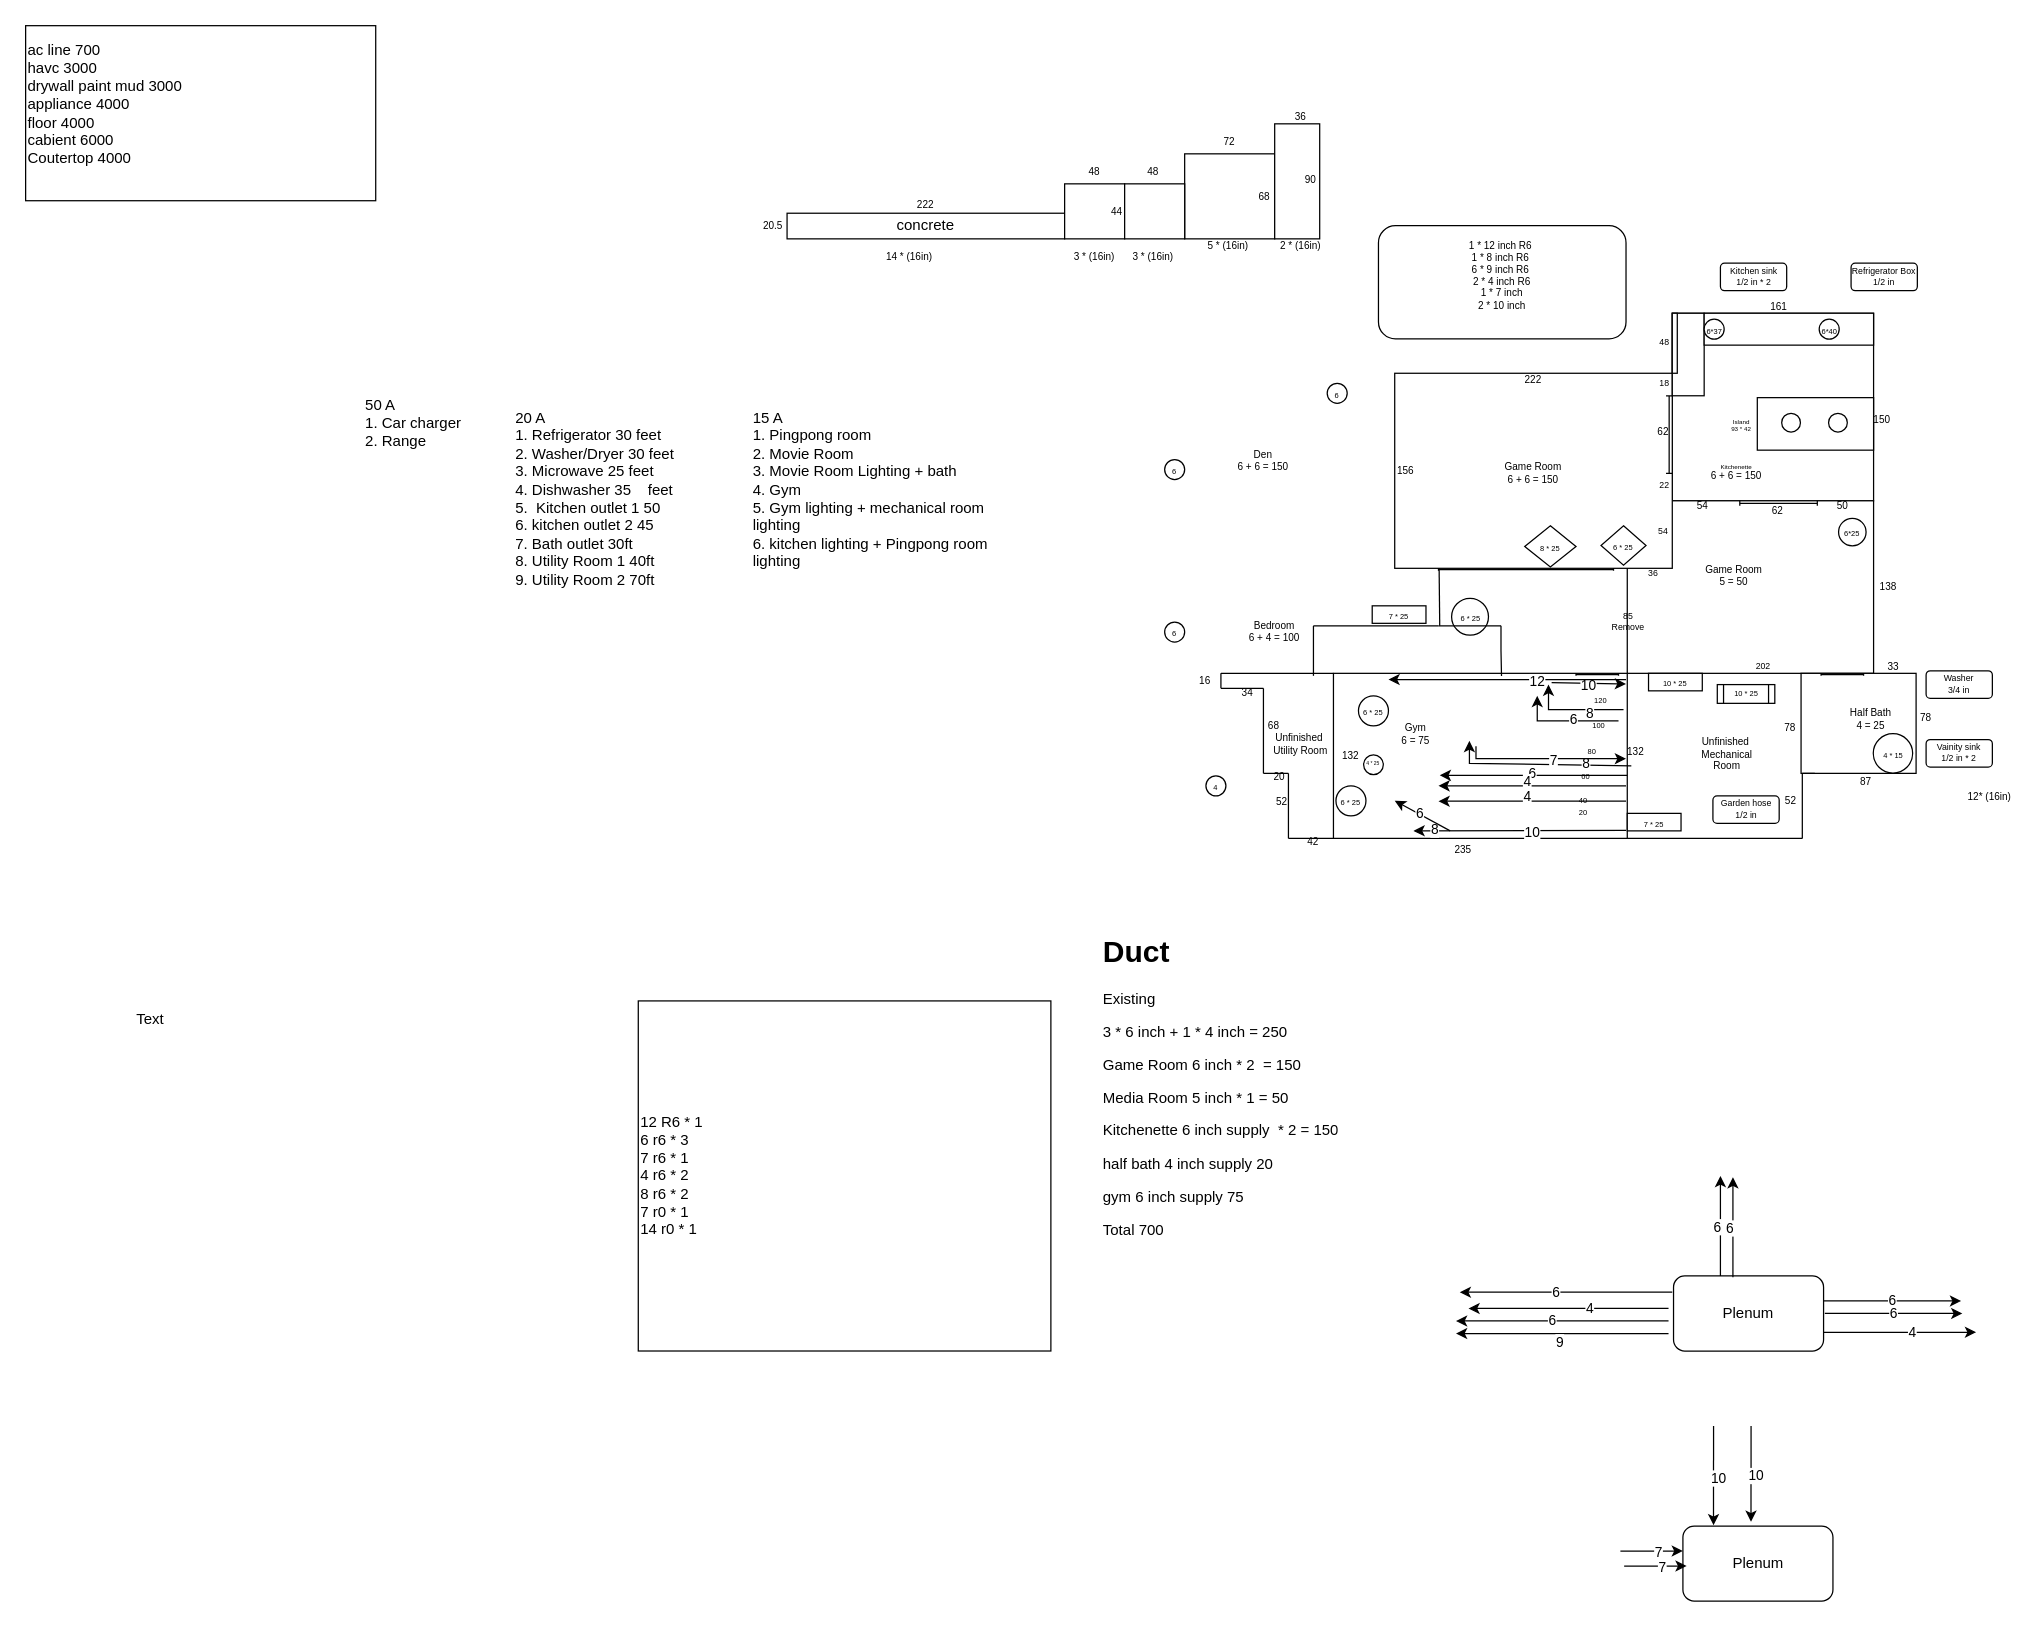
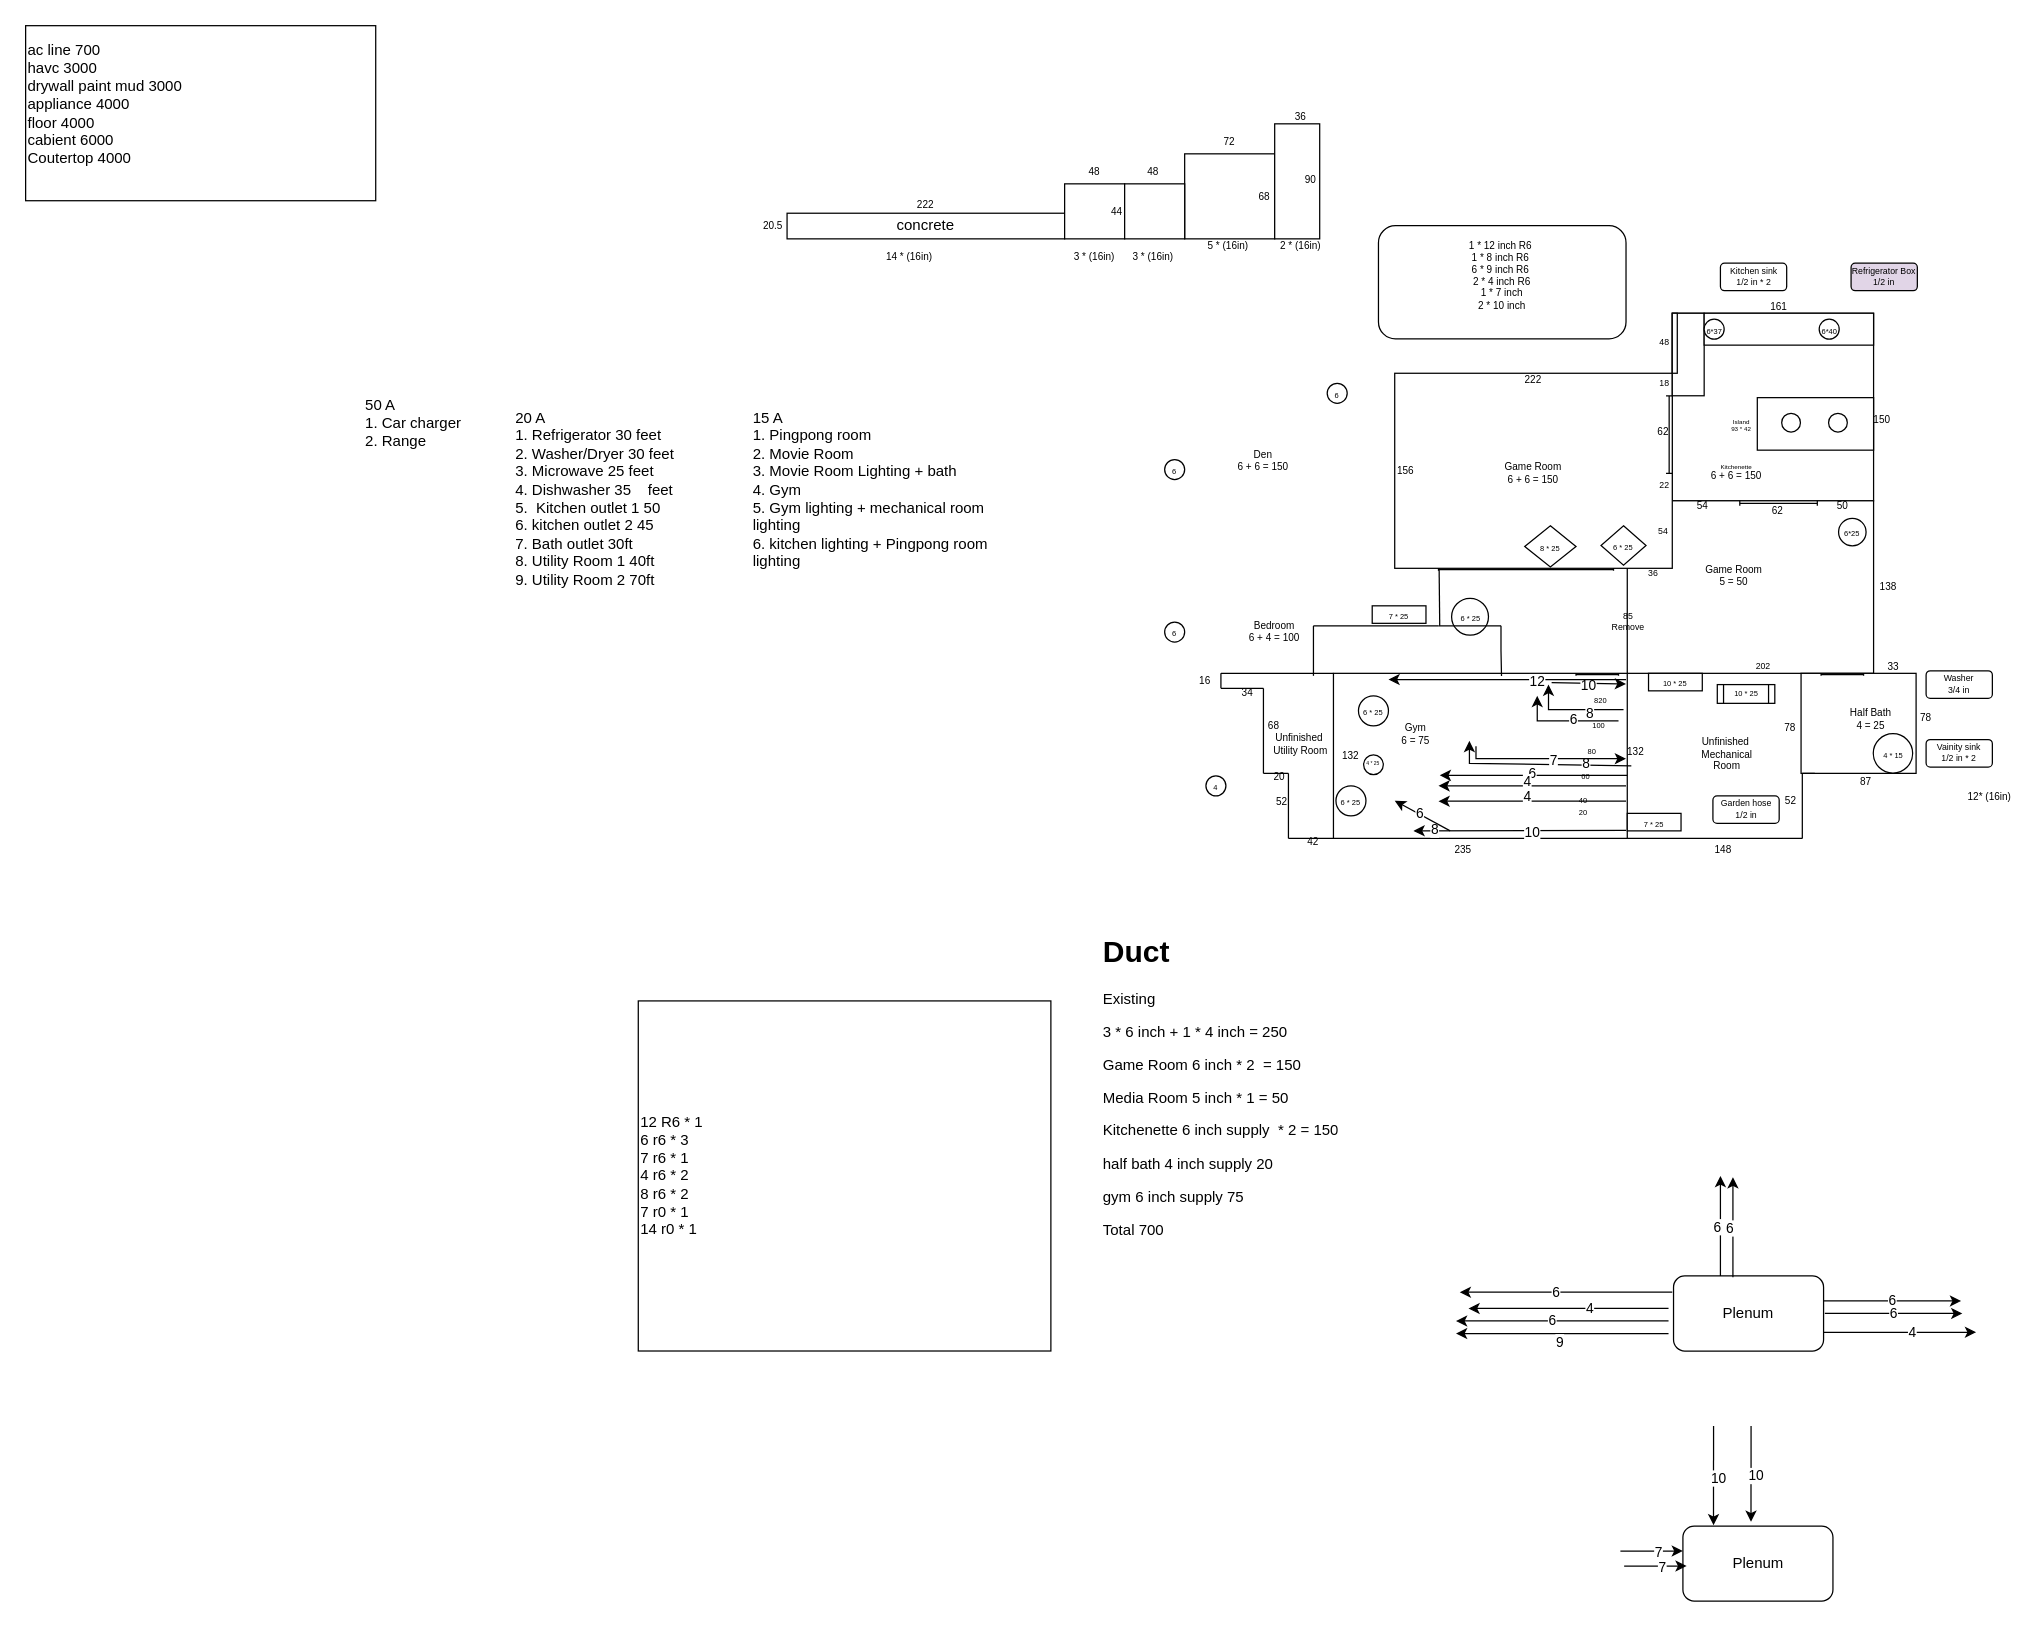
- <mxCell id="99" value="Refrigerator Box&lt;div&gt;1/2 in&lt;/div&gt;" style="rounded=1;whiteSpace=wrap;html=1;fontSize=7;" parent="1" vertex="1"><mxGeometry x="1480" y="210" width="53" height="22" as="geometry" /></mxCell>
+ <mxCell id="99" value="Refrigerator Box&lt;div&gt;1/2 in&lt;/div&gt;" style="rounded=1;whiteSpace=wrap;html=1;fontSize=7;fillColor=#e1d5e7;" parent="1" vertex="1"><mxGeometry x="1480" y="210" width="53" height="22" as="geometry" /></mxCell>
- <mxCell id="164" value="120" style="text;html=1;align=center;verticalAlign=middle;whiteSpace=wrap;rounded=0;fontSize=6;" parent="1" vertex="1"><mxGeometry x="1270" y="552" width="20" height="16" as="geometry" /></mxCell>
+ <mxCell id="164" value="820" style="text;html=1;align=center;verticalAlign=middle;whiteSpace=wrap;rounded=0;fontSize=6;" parent="1" vertex="1"><mxGeometry x="1270" y="552" width="20" height="16" as="geometry" /></mxCell>
+ <mxCell id="172" value="148" style="text;html=1;align=center;verticalAlign=middle;whiteSpace=wrap;rounded=0;fontSize=8;" parent="1" vertex="1"><mxGeometry x="1355" y="670" width="45.5" height="18" as="geometry" /></mxCell>
- <mxCell id="91" value="Text" style="text;html=1;align=center;verticalAlign=middle;whiteSpace=wrap;rounded=0;" parent="1" vertex="1"><mxGeometry x="90" y="800" width="60" height="30" as="geometry" /></mxCell>
